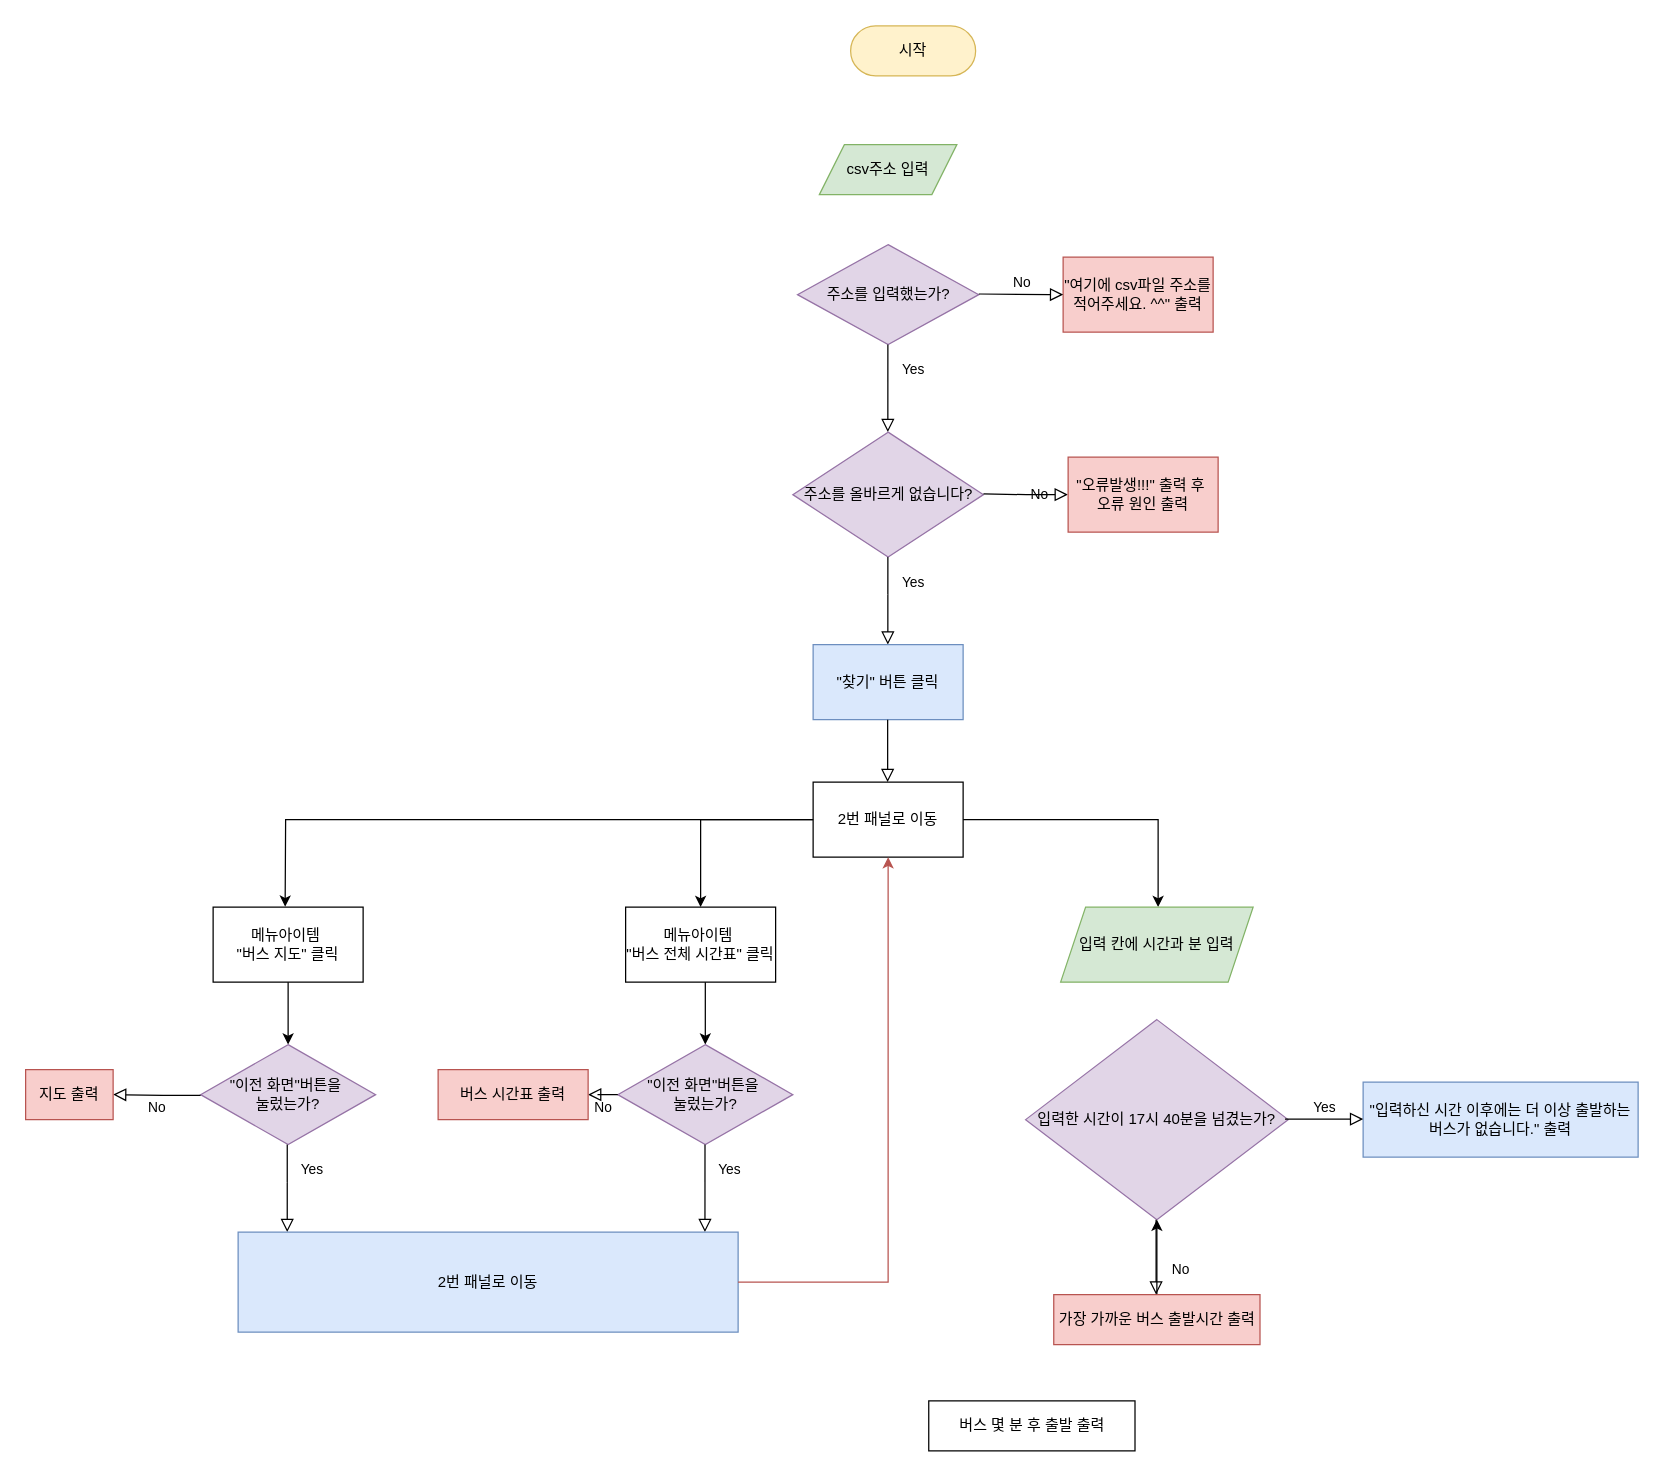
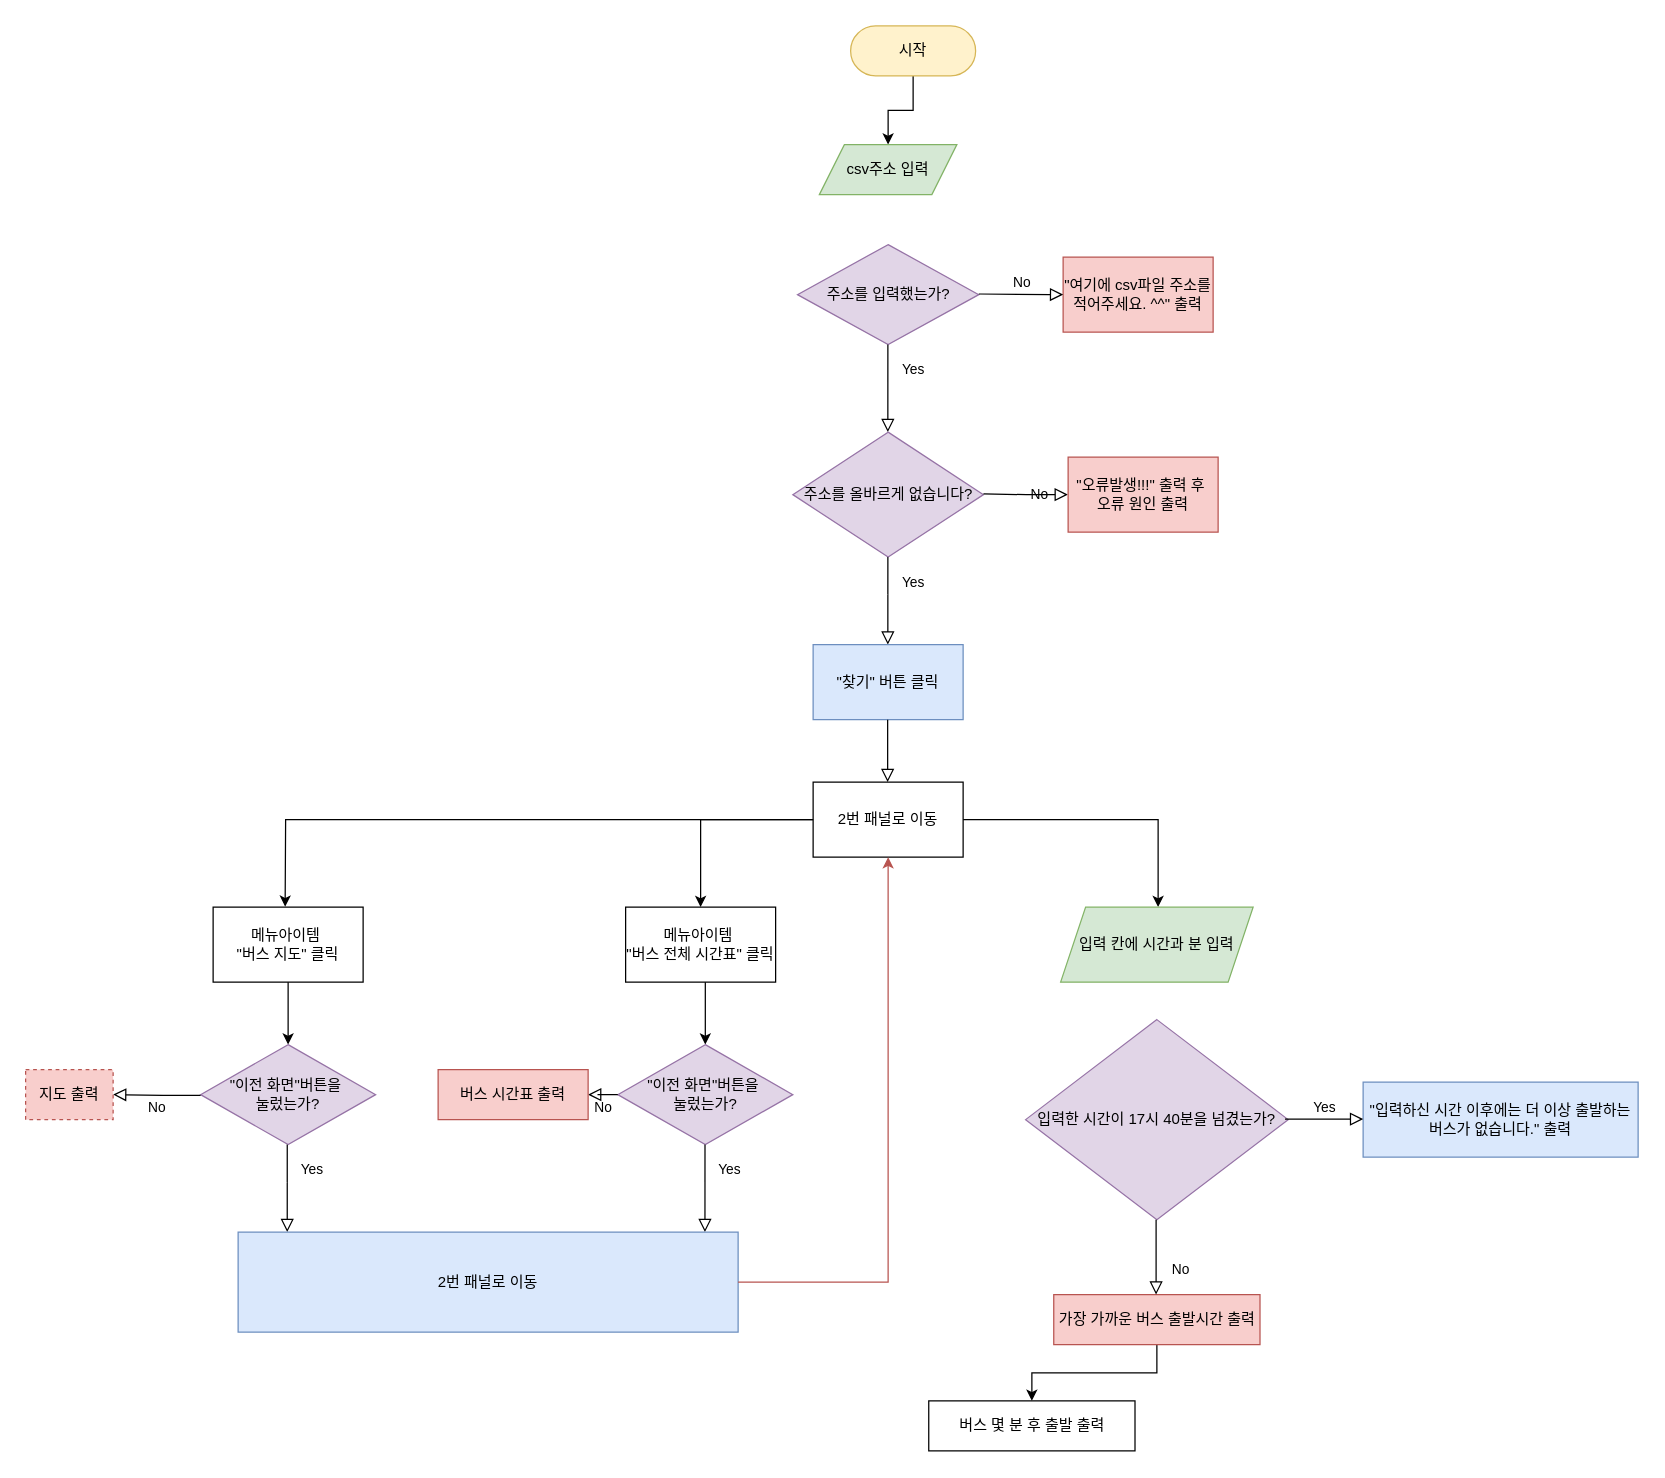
+ <mxCell id="2" value="" style="edgeStyle=orthogonalEdgeStyle;rounded=0;orthogonalLoop=1;jettySize=auto;html=1;" edge="1" parent="1" source="3" target="4"><mxGeometry relative="1" as="geometry" /></mxCell>
- <mxCell id="33" value="지도 출력" style="rounded=0;whiteSpace=wrap;html=1;fillColor=#f8cecc;strokeColor=#b85450;" vertex="1" parent="1"><mxGeometry x="20" y="855" width="70" height="40" as="geometry" /></mxCell>
+ <mxCell id="33" value="지도 출력" style="rounded=0;whiteSpace=wrap;html=1;fillColor=#f8cecc;strokeColor=#b85450;dashed=1;" vertex="1" parent="1"><mxGeometry x="20" y="855" width="70" height="40" as="geometry" /></mxCell>
- <mxCell id="22" value="" style="edgeStyle=orthogonalEdgeStyle;rounded=0;orthogonalLoop=1;jettySize=auto;html=1;" edge="1" parent="1" source="23" target="20"><mxGeometry relative="1" as="geometry" /></mxCell>
+ <mxCell id="22" value="" style="edgeStyle=orthogonalEdgeStyle;rounded=0;orthogonalLoop=1;jettySize=auto;html=1;" edge="1" parent="1" source="23" target="26"><mxGeometry relative="1" as="geometry" /></mxCell>
